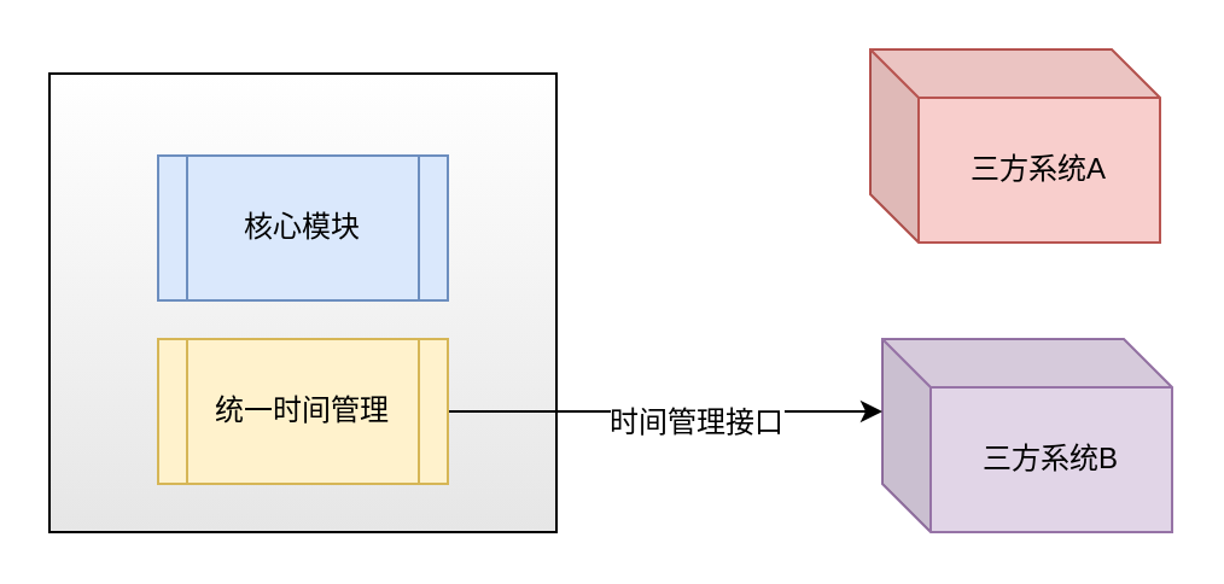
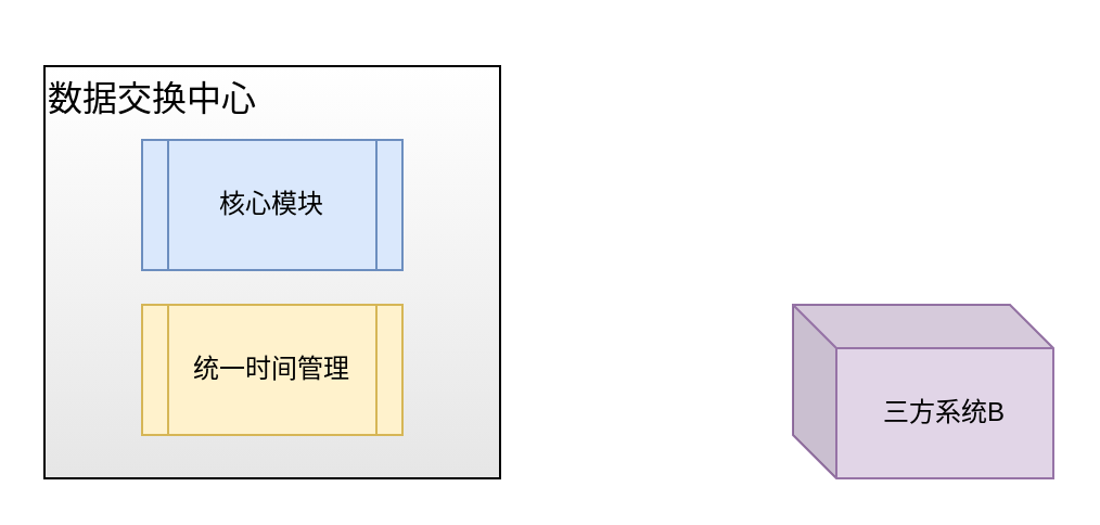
+ <mxCell id="9" value="&lt;font style=&quot;font-size: 16px;&quot;&gt;数据交换中心&lt;/font&gt;" style="text;html=1;strokeColor=none;fillColor=none;align=center;verticalAlign=middle;whiteSpace=wrap;rounded=0;" vertex="1" parent="1"><mxGeometry x="20" y="30" width="100" height="30" as="geometry" /></mxCell>
- <mxCell id="2" value="三方系统A" style="shape=cube;whiteSpace=wrap;html=1;boundedLbl=1;backgroundOutline=1;darkOpacity=0.05;darkOpacity2=0.1;fillColor=#f8cecc;strokeColor=#b85450;" vertex="1" parent="1"><mxGeometry x="360" y="20" width="120" height="80" as="geometry" /></mxCell>
- <mxCell id="5" style="rounded=0;orthogonalLoop=1;jettySize=auto;html=1;entryX=0;entryY=0;entryDx=0;entryDy=30;entryPerimeter=0;fontSize=16;" edge="1" parent="1" source="7" target="3"><mxGeometry relative="1" as="geometry" /></mxCell>
- <mxCell id="6" value="时间管理接口" style="edgeLabel;html=1;align=center;verticalAlign=middle;resizable=0;points=[];fontSize=12;" vertex="1" connectable="0" parent="5"><mxGeometry x="0.136" y="-4" relative="1" as="geometry"><mxPoint as="offset" /></mxGeometry></mxCell>
